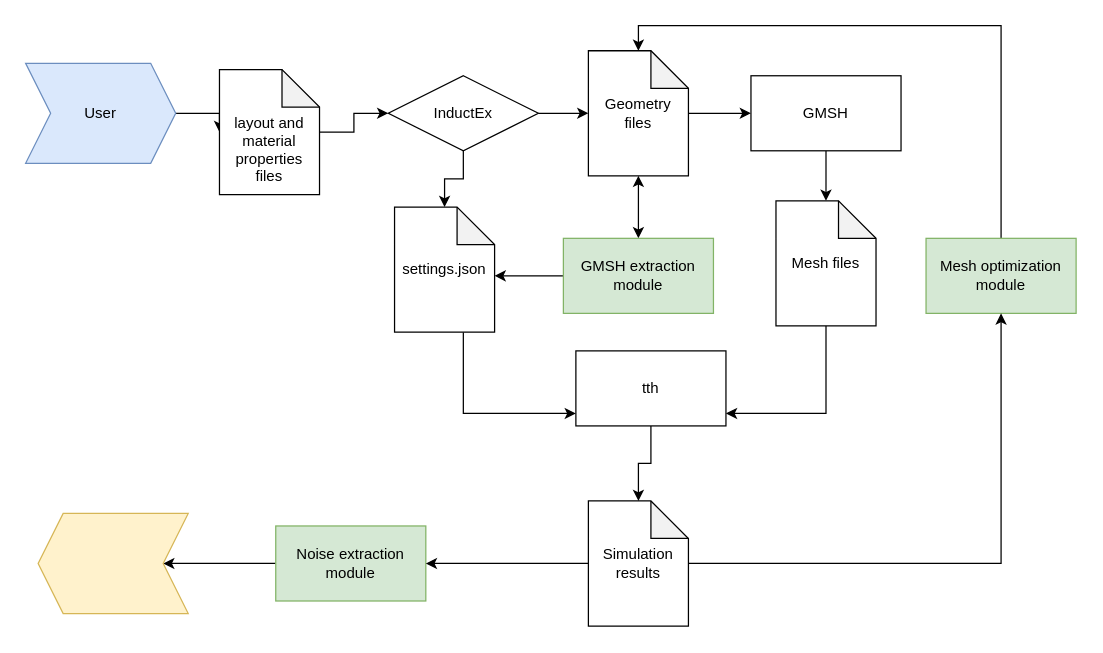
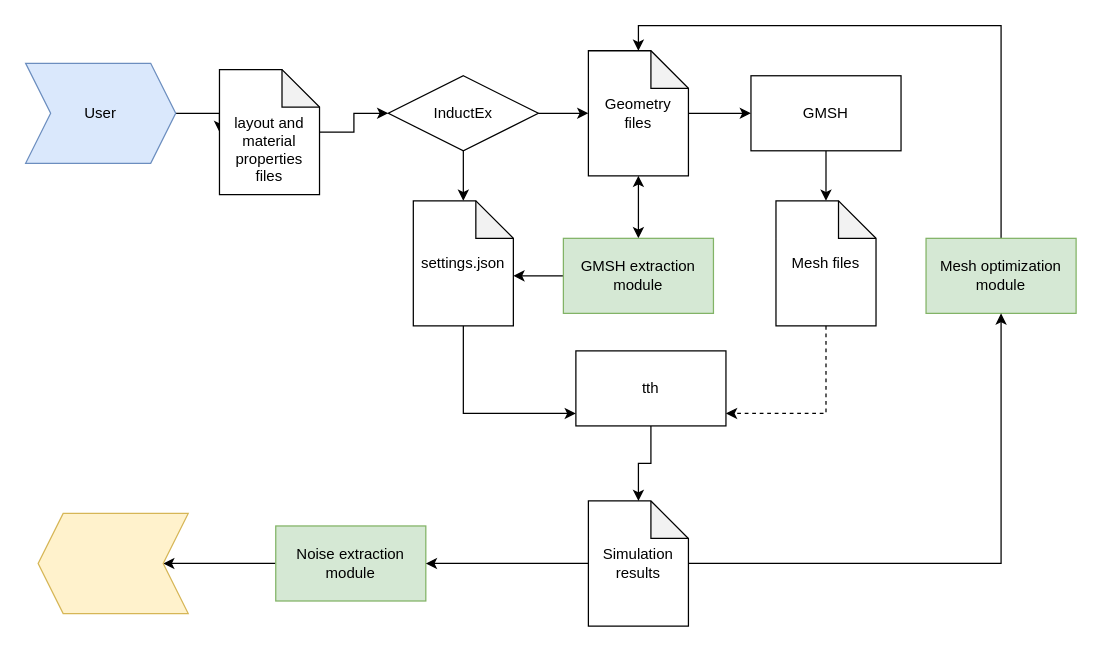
- <mxCell id="23" value="settings.json" style="shape=note;whiteSpace=wrap;html=1;backgroundOutline=1;darkOpacity=0.05;" vertex="1" parent="1"><mxGeometry x="315" y="165" width="80" height="100" as="geometry" /></mxCell>
+ <mxCell id="23" value="settings.json" style="shape=note;whiteSpace=wrap;html=1;backgroundOutline=1;darkOpacity=0.05;" vertex="1" parent="1"><mxGeometry x="330" y="160" width="80" height="100" as="geometry" /></mxCell>
- <mxCell id="24" value="" style="edgeStyle=orthogonalEdgeStyle;rounded=0;orthogonalLoop=1;jettySize=auto;html=1;" edge="1" parent="1" source="25" target="8"><mxGeometry relative="1" as="geometry"><Array as="points"><mxPoint x="660" y="330" /></Array></mxGeometry></mxCell>
+ <mxCell id="24" value="" style="edgeStyle=orthogonalEdgeStyle;rounded=0;orthogonalLoop=1;jettySize=auto;html=1;dashed=1;" edge="1" parent="1" source="25" target="8"><mxGeometry relative="1" as="geometry"><Array as="points"><mxPoint x="660" y="330" /></Array></mxGeometry></mxCell>
